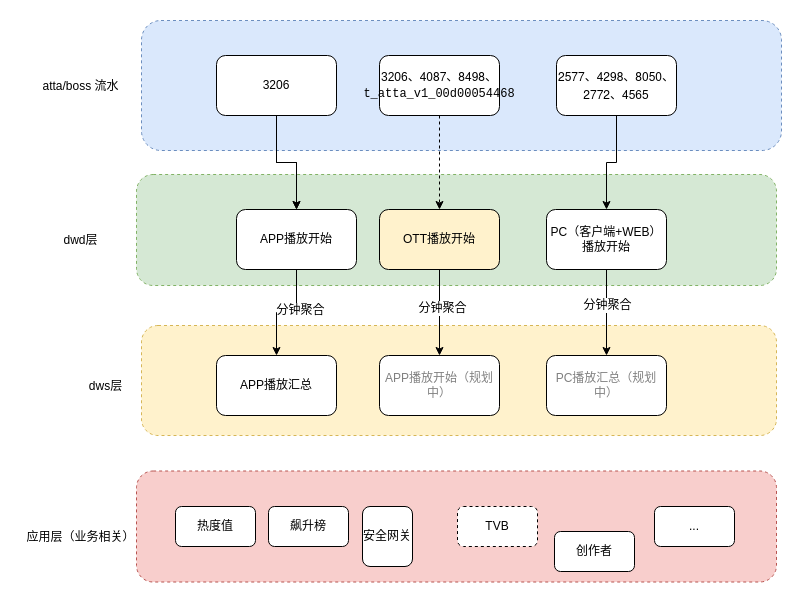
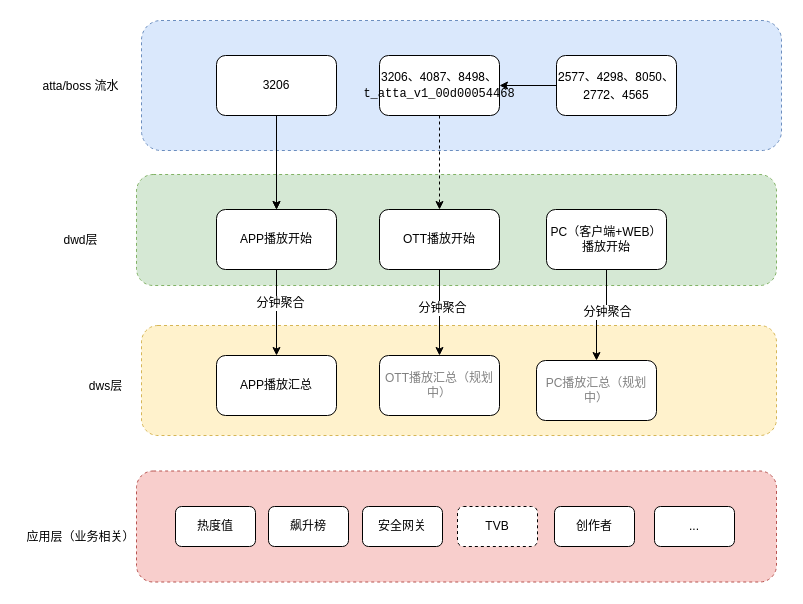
- <mxCell id="20" value="" style="edgeStyle=orthogonalEdgeStyle;rounded=0;orthogonalLoop=1;jettySize=auto;html=1;" edge="1" parent="1" source="21" target="14"><mxGeometry relative="1" as="geometry" /></mxCell>
+ <mxCell id="20" value="" style="edgeStyle=orthogonalEdgeStyle;rounded=0;orthogonalLoop=1;jettySize=auto;html=1;" edge="1" parent="1" source="21" target="19"><mxGeometry relative="1" as="geometry" /></mxCell>
- <mxCell id="8" value="APP播放开始" style="rounded=1;whiteSpace=wrap;html=1;" vertex="1" parent="1"><mxGeometry x="236" y="209" width="120" height="60" as="geometry" /></mxCell>
+ <mxCell id="8" value="APP播放开始" style="rounded=1;whiteSpace=wrap;html=1;" vertex="1" parent="1"><mxGeometry x="216" y="209" width="120" height="60" as="geometry" /></mxCell>
- <mxCell id="11" value="OTT播放开始" style="rounded=1;whiteSpace=wrap;html=1;fillColor=#fff2cc;" vertex="1" parent="1"><mxGeometry x="379" y="209" width="120" height="60" as="geometry" /></mxCell>
+ <mxCell id="11" value="OTT播放开始" style="rounded=1;whiteSpace=wrap;html=1;" vertex="1" parent="1"><mxGeometry x="379" y="209" width="120" height="60" as="geometry" /></mxCell>
- <mxCell id="26" value="&lt;font color=&quot;#808080&quot;&gt;APP播放开始（规划中）&lt;/font&gt;" style="rounded=1;whiteSpace=wrap;html=1;" vertex="1" parent="1"><mxGeometry x="379" y="355" width="120" height="60" as="geometry" /></mxCell>
+ <mxCell id="26" value="&lt;font color=&quot;#808080&quot;&gt;OTT播放汇总（规划中）&lt;/font&gt;" style="rounded=1;whiteSpace=wrap;html=1;" vertex="1" parent="1"><mxGeometry x="379" y="355" width="120" height="60" as="geometry" /></mxCell>
- <mxCell id="27" value="&lt;font color=&quot;#808080&quot;&gt;PC播放汇总（规划中）&lt;/font&gt;" style="rounded=1;whiteSpace=wrap;html=1;" vertex="1" parent="1"><mxGeometry x="546" y="355" width="120" height="60" as="geometry" /></mxCell>
+ <mxCell id="27" value="&lt;font color=&quot;#808080&quot;&gt;PC播放汇总（规划中）&lt;/font&gt;" style="rounded=1;whiteSpace=wrap;html=1;" vertex="1" parent="1"><mxGeometry x="536" y="360" width="120" height="60" as="geometry" /></mxCell>
- <mxCell id="34" value="安全网关" style="rounded=1;whiteSpace=wrap;html=1;labelBackgroundColor=#FFFFFF;fontSize=12;fontColor=#000000;" vertex="1" parent="1"><mxGeometry x="362" y="506" width="50" height="60" as="geometry" /></mxCell>
+ <mxCell id="34" value="安全网关" style="rounded=1;whiteSpace=wrap;html=1;labelBackgroundColor=#FFFFFF;fontSize=12;fontColor=#000000;" vertex="1" parent="1"><mxGeometry x="362" y="506" width="80" height="40" as="geometry" /></mxCell>
- <mxCell id="32" value="创作者" style="rounded=1;whiteSpace=wrap;html=1;labelBackgroundColor=#FFFFFF;fontSize=12;fontColor=#000000;" vertex="1" parent="1"><mxGeometry x="554" y="531" width="80" height="40" as="geometry" /></mxCell>
+ <mxCell id="32" value="创作者" style="rounded=1;whiteSpace=wrap;html=1;labelBackgroundColor=#FFFFFF;fontSize=12;fontColor=#000000;" vertex="1" parent="1"><mxGeometry x="554" y="506" width="80" height="40" as="geometry" /></mxCell>
